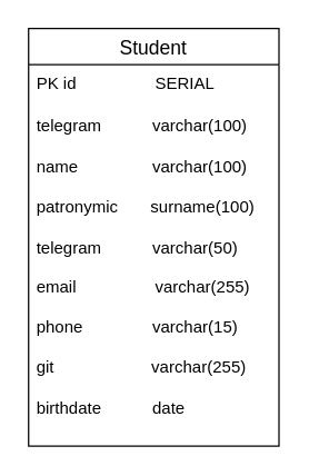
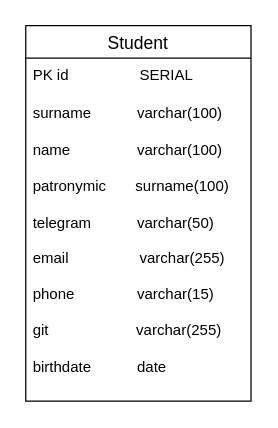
- <mxCell id="4" value="telegram&amp;nbsp; &amp;nbsp; &amp;nbsp; &amp;nbsp; &amp;nbsp; &amp;nbsp;varchar(100)" style="text;strokeColor=none;fillColor=none;spacingLeft=4;spacingRight=4;overflow=hidden;rotatable=0;points=[[0,0.5],[1,0.5]];portConstraint=eastwest;fontSize=12;whiteSpace=wrap;html=1;" vertex="1" parent="2"><mxGeometry y="56" width="180" height="30" as="geometry" /></mxCell>
+ <mxCell id="4" value="surname&amp;nbsp; &amp;nbsp; &amp;nbsp; &amp;nbsp; &amp;nbsp; &amp;nbsp;varchar(100)" style="text;strokeColor=none;fillColor=none;spacingLeft=4;spacingRight=4;overflow=hidden;rotatable=0;points=[[0,0.5],[1,0.5]];portConstraint=eastwest;fontSize=12;whiteSpace=wrap;html=1;" vertex="1" parent="2"><mxGeometry y="56" width="180" height="30" as="geometry" /></mxCell>
